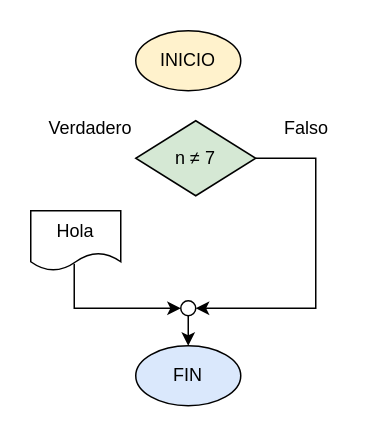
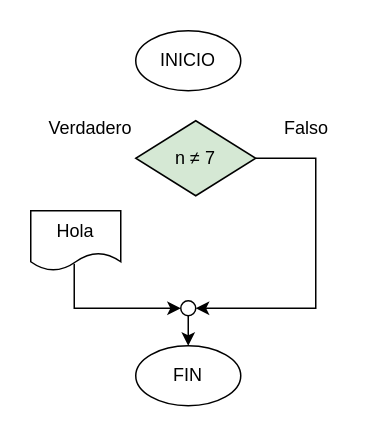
- <mxCell id="2" value="INICIO" style="ellipse;whiteSpace=wrap;html=1;fillColor=#fff2cc;" vertex="1" parent="1"><mxGeometry x="90" y="20" width="70" height="40" as="geometry" /></mxCell>
+ <mxCell id="2" value="INICIO" style="ellipse;whiteSpace=wrap;html=1;" vertex="1" parent="1"><mxGeometry x="90" y="20" width="70" height="40" as="geometry" /></mxCell>
- <mxCell id="3" value="FIN" style="ellipse;whiteSpace=wrap;html=1;fillColor=#dae8fc;" vertex="1" parent="1"><mxGeometry x="90" y="230" width="70" height="40" as="geometry" /></mxCell>
+ <mxCell id="3" value="FIN" style="ellipse;whiteSpace=wrap;html=1;" vertex="1" parent="1"><mxGeometry x="90" y="230" width="70" height="40" as="geometry" /></mxCell>
